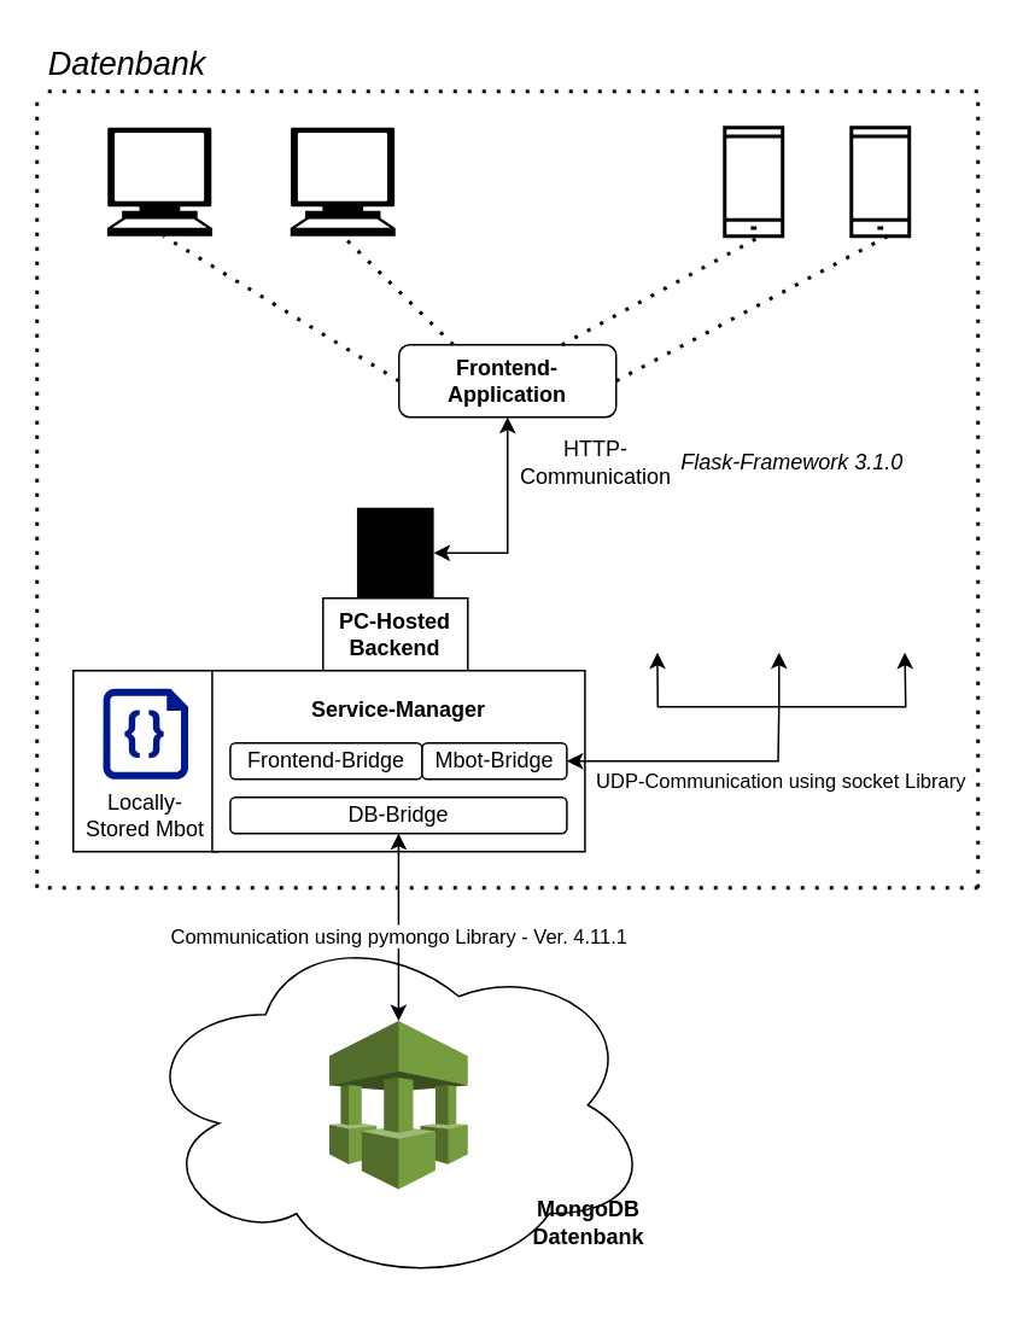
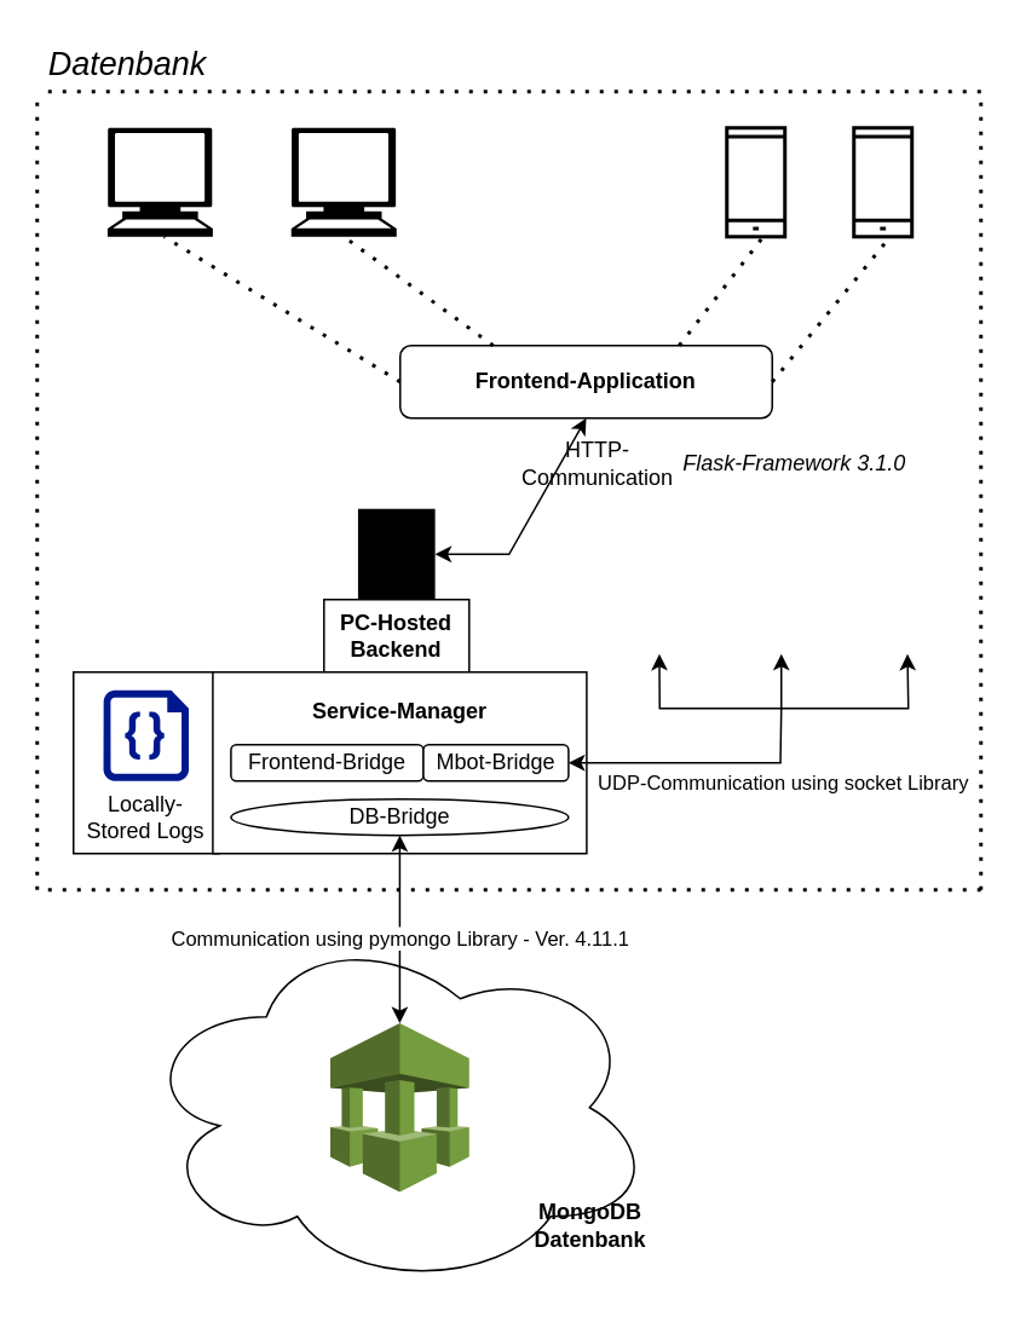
- <mxCell id="32" value="&lt;b&gt;Frontend-Application&lt;/b&gt;" style="rounded=1;whiteSpace=wrap;html=1;" parent="1" vertex="1"><mxGeometry x="220" y="190" width="120" height="40" as="geometry" /></mxCell>
+ <mxCell id="32" value="&lt;b&gt;Frontend-Application&lt;/b&gt;" style="rounded=1;whiteSpace=wrap;html=1;" parent="1" vertex="1"><mxGeometry x="220" y="190" width="205" height="40" as="geometry" /></mxCell>
- <mxCell id="41" value="Locally-Stored Mbot" style="text;html=1;align=center;verticalAlign=middle;whiteSpace=wrap;rounded=0;" parent="1" vertex="1"><mxGeometry x="45" y="440" width="70" height="20" as="geometry" /></mxCell>
+ <mxCell id="41" value="Locally-Stored Logs" style="text;html=1;align=center;verticalAlign=middle;whiteSpace=wrap;rounded=0;" parent="1" vertex="1"><mxGeometry x="45" y="440" width="70" height="20" as="geometry" /></mxCell>
- <mxCell id="13" value="DB-Bridge" style="rounded=1;whiteSpace=wrap;html=1;" parent="1" vertex="1"><mxGeometry x="126.77" y="440" width="186" height="20" as="geometry" /></mxCell>
+ <mxCell id="13" value="DB-Bridge" style="ellipse;whiteSpace=wrap;html=1;" parent="1" vertex="1"><mxGeometry x="126.77" y="440" width="186" height="20" as="geometry" /></mxCell>
